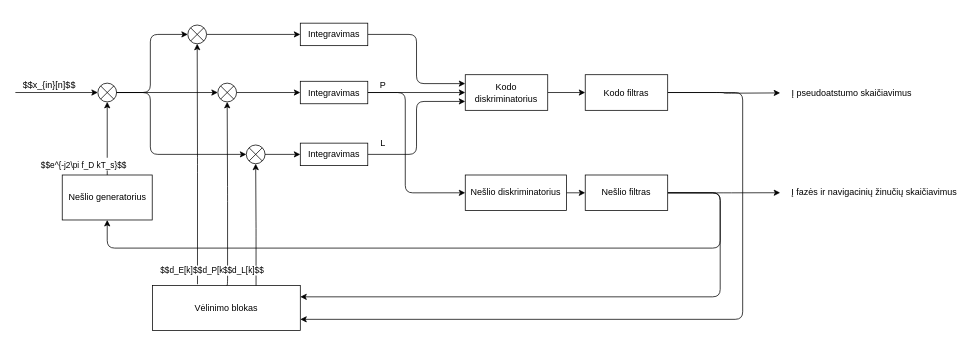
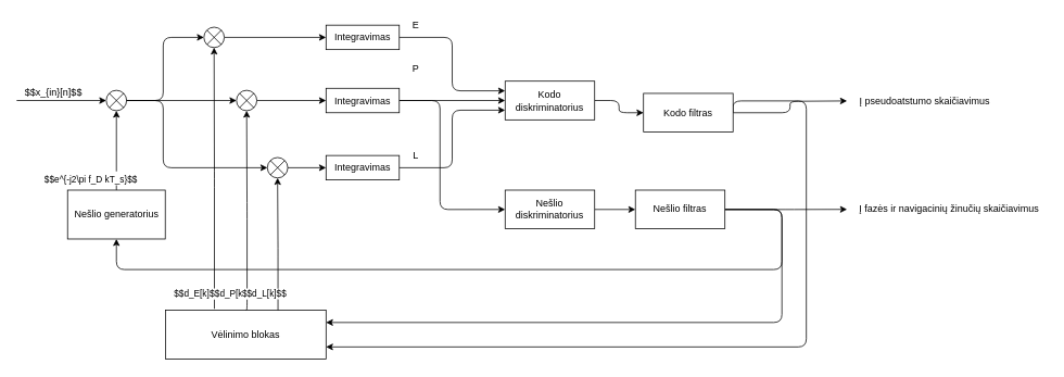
+ <mxCell id="46" value="E" style="text;html=1;align=center;verticalAlign=middle;resizable=0;points=[];autosize=1;strokeColor=none;fillColor=none;" parent="1" vertex="1"><mxGeometry x="500" y="20" width="20" height="20" as="geometry" /></mxCell>
- <mxCell id="47" value="P" style="text;html=1;align=center;verticalAlign=middle;resizable=0;points=[];autosize=1;strokeColor=none;fillColor=none;" parent="1" vertex="1"><mxGeometry x="500" y="102.5" width="20" height="20" as="geometry" /></mxCell>
+ <mxCell id="47" value="P" style="text;html=1;align=center;verticalAlign=middle;resizable=0;points=[];autosize=1;strokeColor=none;fillColor=none;" parent="1" vertex="1"><mxGeometry x="500" y="72.5" width="20" height="20" as="geometry" /></mxCell>
- <mxCell id="55" value="Kodo filtras" style="rounded=0;whiteSpace=wrap;html=1;" parent="1" vertex="1"><mxGeometry x="780" y="98.75" width="110" height="47.5" as="geometry" /></mxCell>
+ <mxCell id="55" value="Kodo filtras" style="rounded=0;whiteSpace=wrap;html=1;" parent="1" vertex="1"><mxGeometry x="790" y="113.75" width="110" height="47.5" as="geometry" /></mxCell>
- <mxCell id="45" value="Nešlio diskriminatorius" style="rounded=0;whiteSpace=wrap;html=1;" parent="1" vertex="1"><mxGeometry x="620" y="232.5" width="135" height="47.5" as="geometry" /></mxCell>
+ <mxCell id="45" value="Nešlio diskriminatorius" style="rounded=0;whiteSpace=wrap;html=1;" parent="1" vertex="1"><mxGeometry x="620" y="232.5" width="110" height="47.5" as="geometry" /></mxCell>
